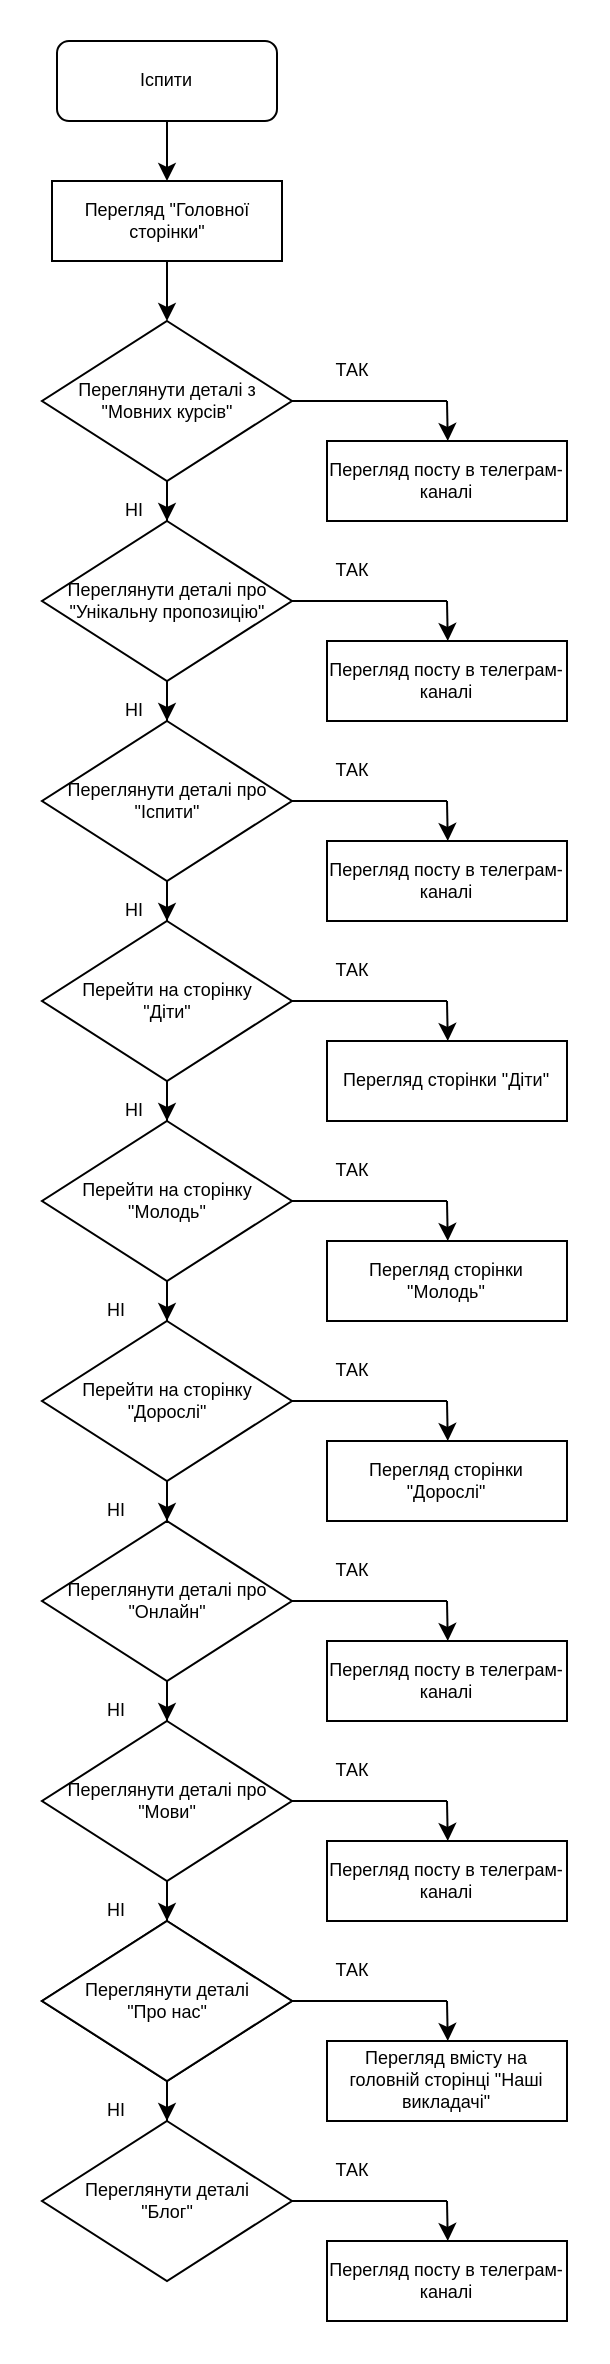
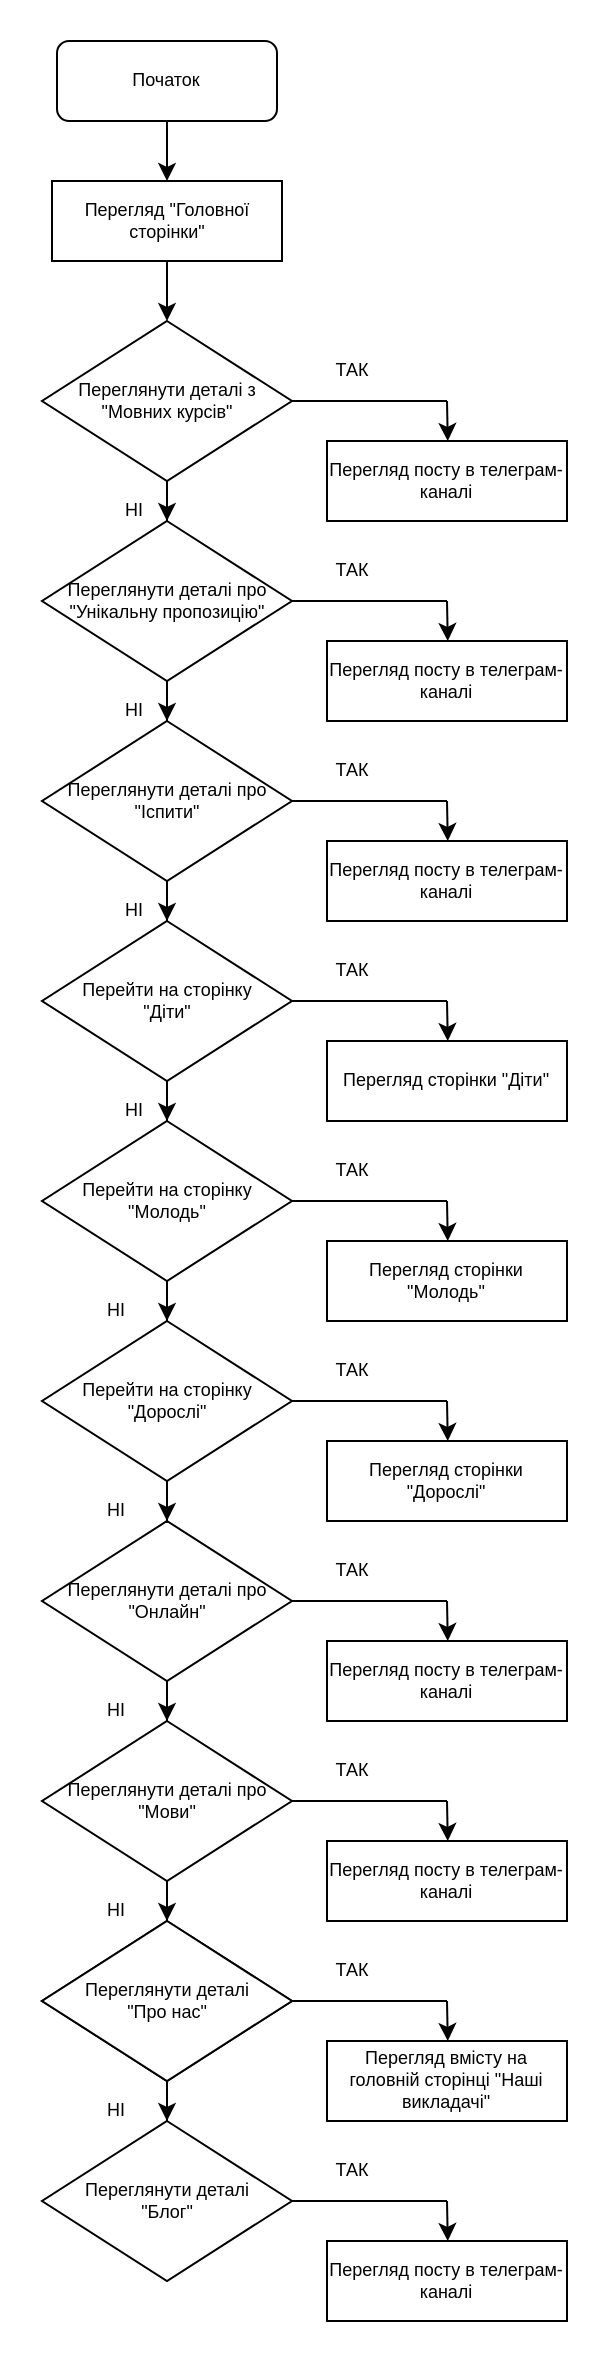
- <mxCell id="3" value="Іспити" style="rounded=1;whiteSpace=wrap;html=1;fontSize=9;" vertex="1" parent="1"><mxGeometry x="28" width="110" height="40" as="geometry" y="20" /></mxCell>
+ <mxCell id="3" value="Початок" style="rounded=1;whiteSpace=wrap;html=1;fontSize=9;" vertex="1" parent="1"><mxGeometry x="28" width="110" height="40" as="geometry" y="20" /></mxCell>
